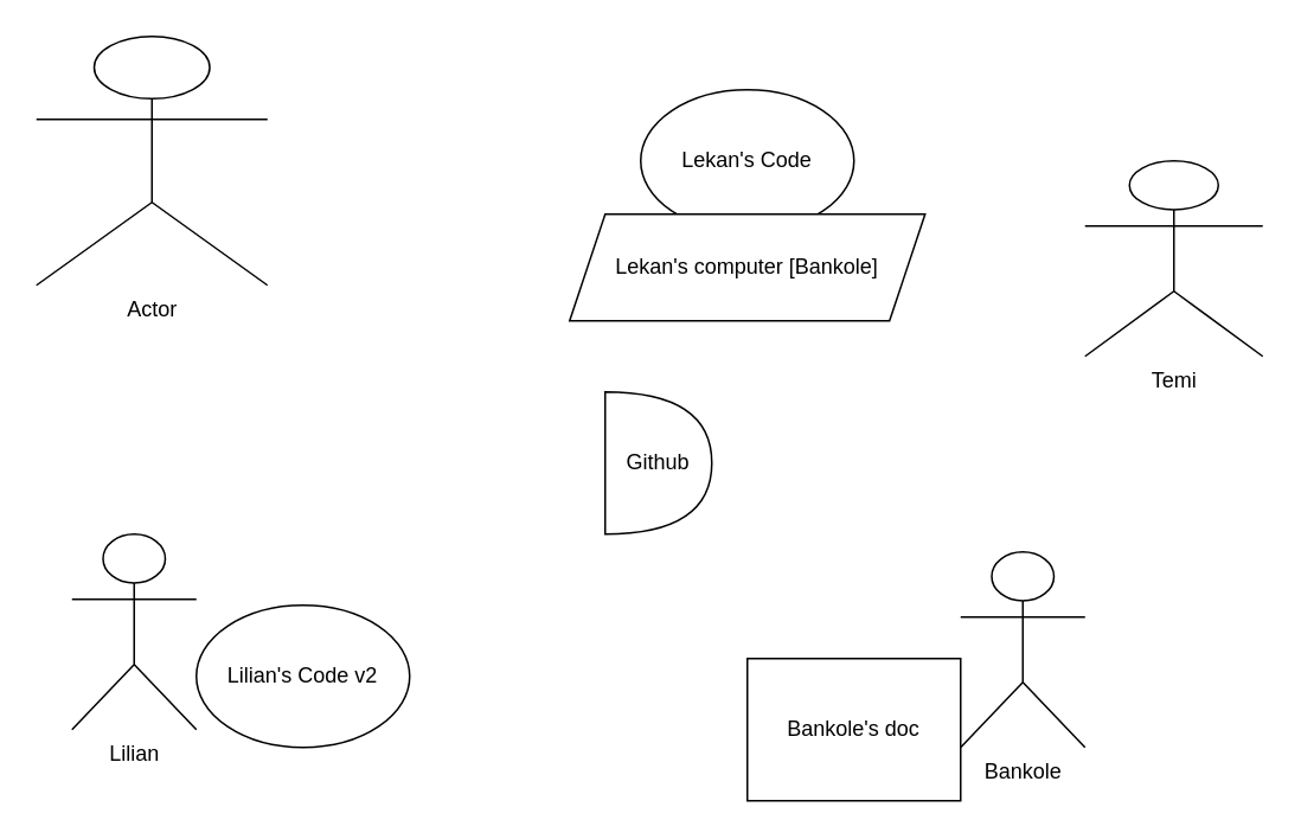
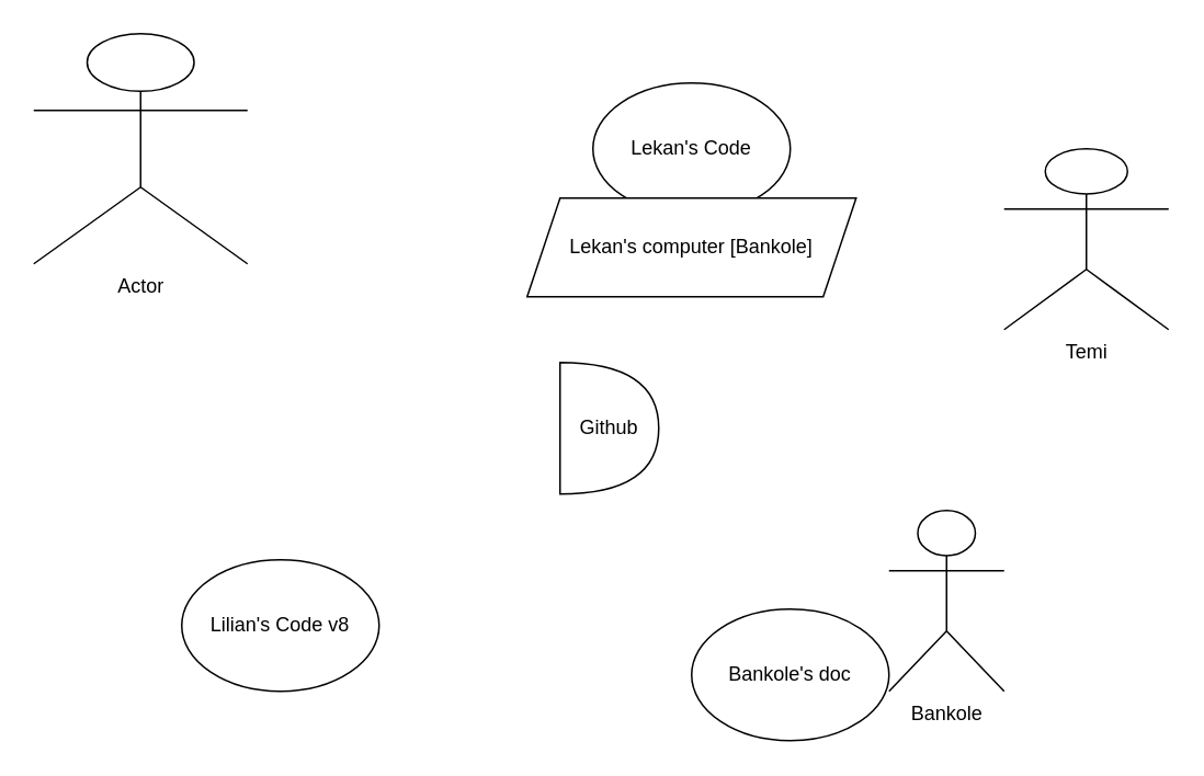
- <mxCell id="6" value="Lilian" style="shape=umlActor;verticalLabelPosition=bottom;verticalAlign=top;html=1;outlineConnect=0;" vertex="1" parent="1"><mxGeometry x="40" y="300" width="70" height="110" as="geometry" /></mxCell>
- <mxCell id="9" value="Lilian's Code v2" style="ellipse;whiteSpace=wrap;html=1;" vertex="1" parent="1"><mxGeometry x="110" y="340" width="120" height="80" as="geometry" /></mxCell>
+ <mxCell id="9" value="Lilian's Code v8" style="ellipse;whiteSpace=wrap;html=1;" vertex="1" parent="1"><mxGeometry x="110" y="340" width="120" height="80" as="geometry" /></mxCell>
- <mxCell id="10" value="Bankole's doc" style="whiteSpace=wrap;html=1;rounded=0;" vertex="1" parent="1"><mxGeometry x="420" y="370" width="120" height="80" as="geometry" /></mxCell>
+ <mxCell id="10" value="Bankole's doc" style="ellipse;whiteSpace=wrap;html=1;" vertex="1" parent="1"><mxGeometry x="420" y="370" width="120" height="80" as="geometry" /></mxCell>
